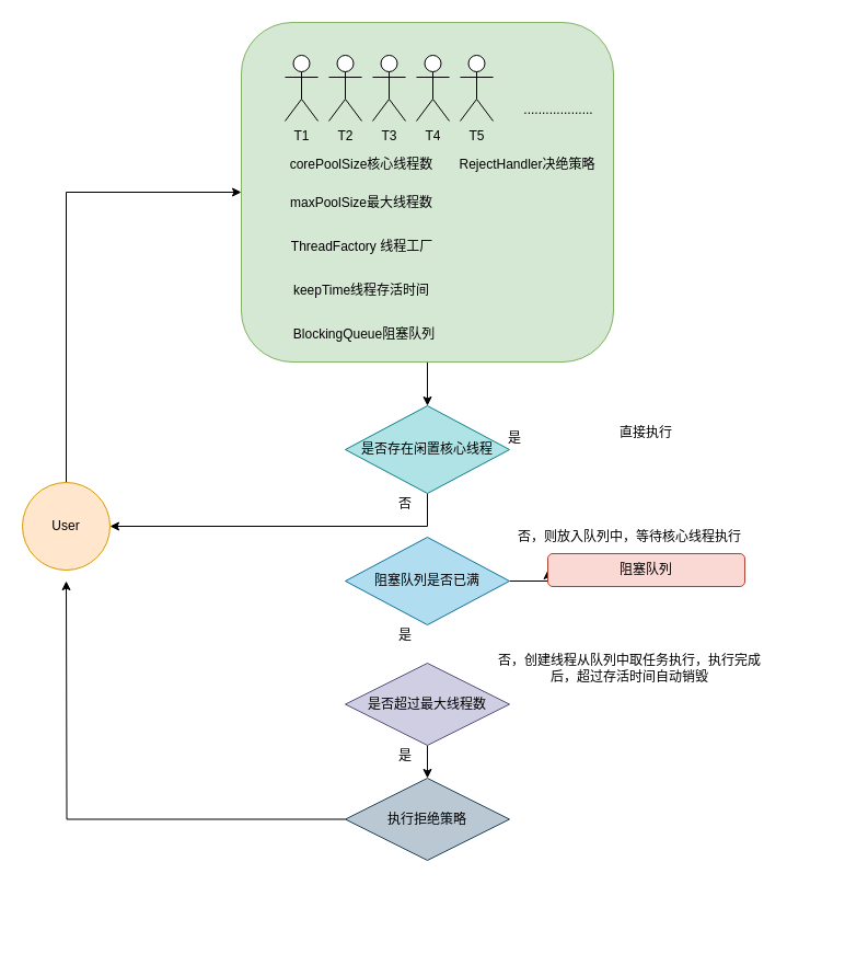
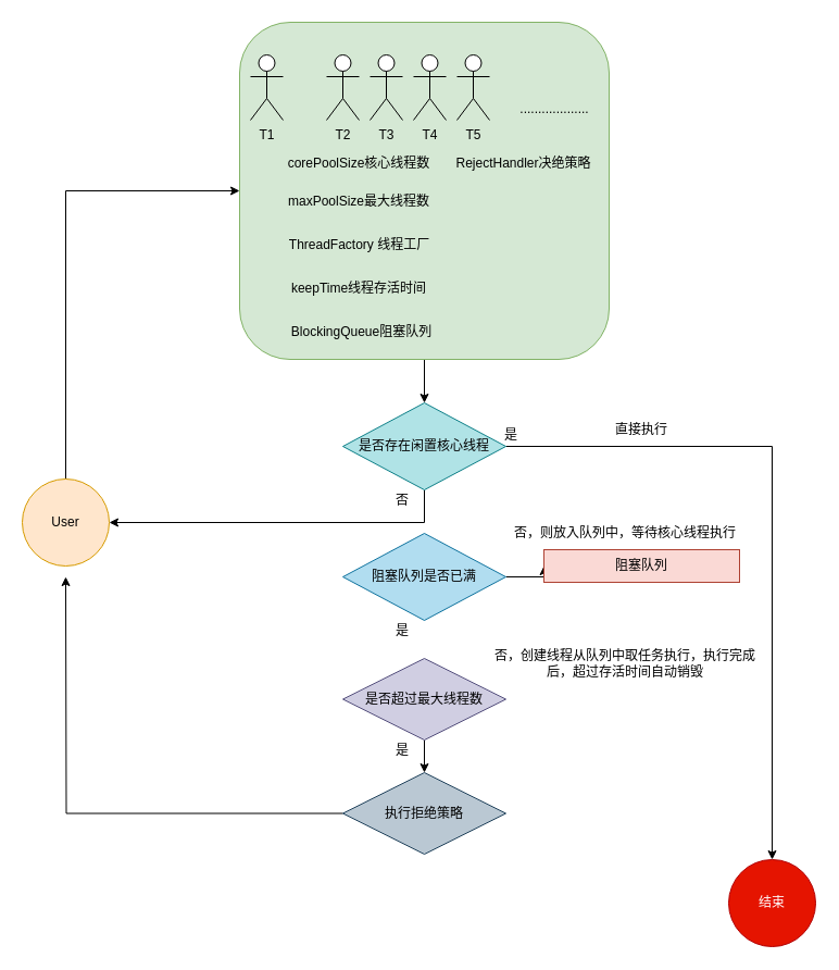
- <mxCell id="7" value="T1" style="shape=umlActor;verticalLabelPosition=bottom;verticalAlign=top;html=1;outlineConnect=0;" parent="1" vertex="1"><mxGeometry x="260" y="50" width="30" height="60" as="geometry" /></mxCell>
+ <mxCell id="7" value="T1" style="shape=umlActor;verticalLabelPosition=bottom;verticalAlign=top;html=1;outlineConnect=0;" parent="1" vertex="1"><mxGeometry x="230" y="50" width="30" height="60" as="geometry" /></mxCell>
+ <mxCell id="19" style="edgeStyle=orthogonalEdgeStyle;rounded=0;orthogonalLoop=1;jettySize=auto;html=1;exitX=1;exitY=0.5;exitDx=0;exitDy=0;" parent="1" source="21" target="12" edge="1"><mxGeometry relative="1" as="geometry" /></mxCell>
- <mxCell id="28" value="阻塞队列" style="whiteSpace=wrap;html=1;fillColor=#fad9d5;strokeColor=#ae4132;rounded=1;" parent="1" vertex="1"><mxGeometry x="500" y="505" width="180" height="30" as="geometry" /></mxCell>
+ <mxCell id="28" value="阻塞队列" style="rounded=0;whiteSpace=wrap;html=1;fillColor=#fad9d5;strokeColor=#ae4132;" parent="1" vertex="1"><mxGeometry x="500" y="505" width="180" height="30" as="geometry" /></mxCell>
+ <mxCell id="12" value="结束" style="ellipse;whiteSpace=wrap;html=1;aspect=fixed;fillColor=#e51400;strokeColor=#B20000;fontColor=#ffffff;" parent="1" vertex="1"><mxGeometry x="670" y="790" width="80" height="80" as="geometry" /></mxCell>
